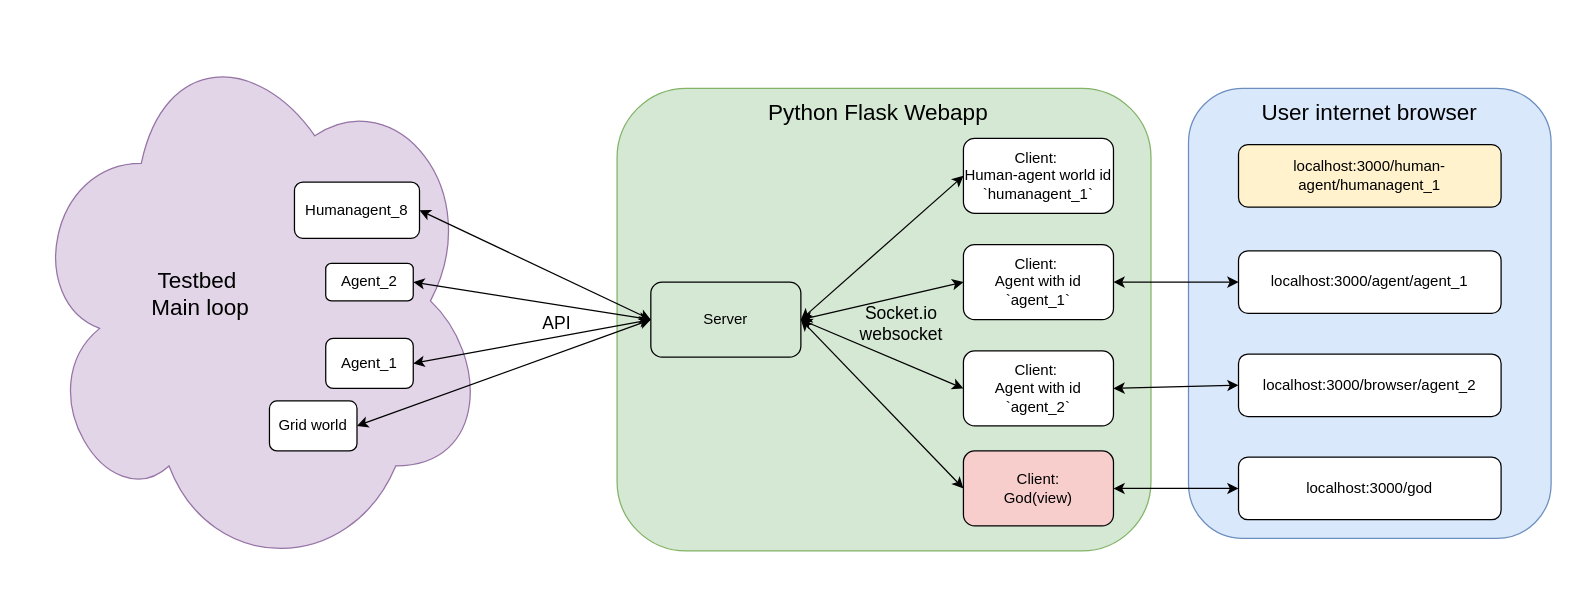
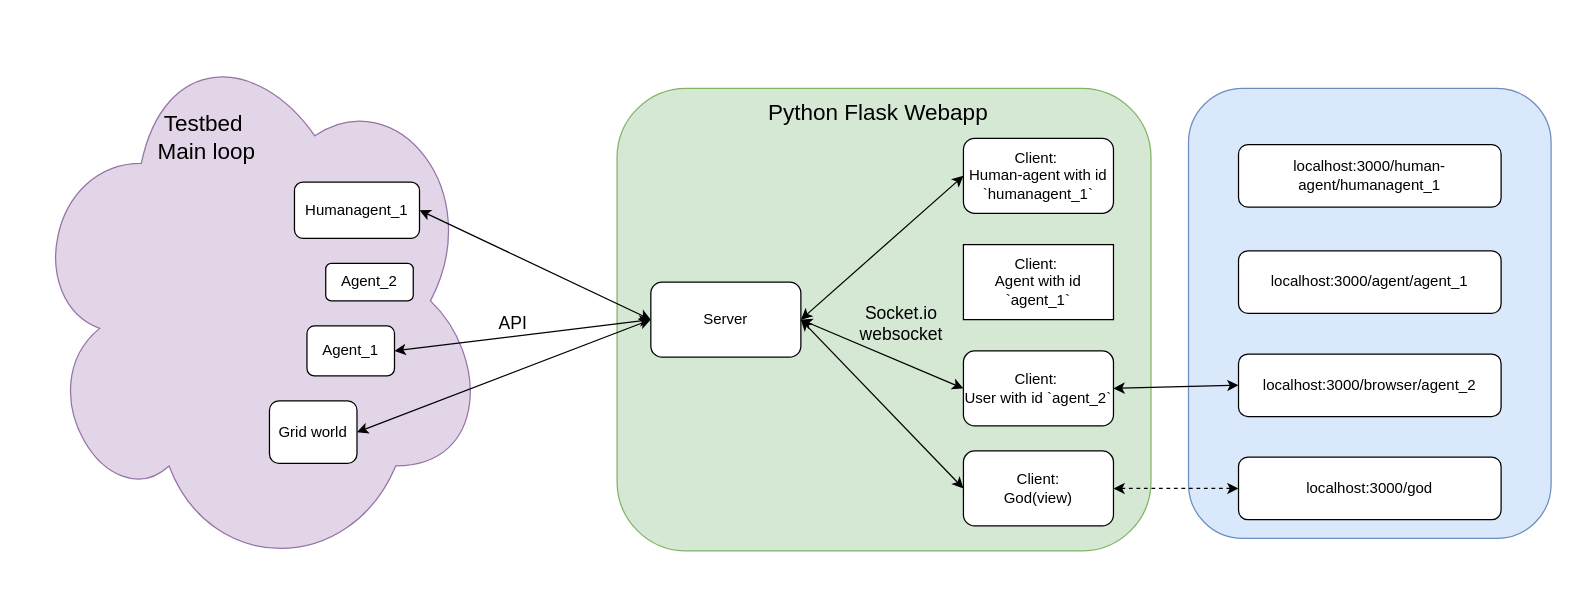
- <mxCell id="8" value="&lt;font style=&quot;font-size: 18px&quot;&gt;User internet browser&lt;/font&gt;" style="text;html=1;strokeColor=none;fillColor=none;align=center;verticalAlign=middle;whiteSpace=wrap;rounded=0;" vertex="1" parent="1"><mxGeometry x="1001" y="80" width="188" height="20" as="geometry" /></mxCell>
- <mxCell id="25" value="Client:&amp;nbsp;&lt;br&gt;Human-agent world id `humanagent_1`&lt;br&gt;" style="rounded=1;whiteSpace=wrap;html=1;" vertex="1" parent="1"><mxGeometry x="770" y="110" width="120" height="60" as="geometry" /></mxCell>
+ <mxCell id="25" value="Client:&amp;nbsp;&lt;br&gt;Human-agent with id `humanagent_1`&lt;br&gt;" style="rounded=1;whiteSpace=wrap;html=1;" vertex="1" parent="1"><mxGeometry x="770" y="110" width="120" height="60" as="geometry" /></mxCell>
- <mxCell id="23" value="localhost:3000/human-agent/humanagent_1" style="rounded=1;whiteSpace=wrap;html=1;fillColor=#fff2cc;" vertex="1" parent="1"><mxGeometry x="990" y="115" width="210" height="50" as="geometry" /></mxCell>
+ <mxCell id="23" value="localhost:3000/human-agent/humanagent_1" style="rounded=1;whiteSpace=wrap;html=1;" vertex="1" parent="1"><mxGeometry x="990" y="115" width="210" height="50" as="geometry" /></mxCell>
- <mxCell id="30" value="Humanagent_8" style="rounded=1;whiteSpace=wrap;html=1;" vertex="1" parent="1"><mxGeometry x="235" y="145" width="100" height="45" as="geometry" /></mxCell>
+ <mxCell id="30" value="Humanagent_1" style="rounded=1;whiteSpace=wrap;html=1;" vertex="1" parent="1"><mxGeometry x="235" y="145" width="100" height="45" as="geometry" /></mxCell>
- <mxCell id="24" value="Client:&amp;nbsp;&lt;br&gt;Agent with id `agent_1`&lt;br&gt;" style="rounded=1;whiteSpace=wrap;html=1;" vertex="1" parent="1"><mxGeometry x="770" y="195" width="120" height="60" as="geometry" /></mxCell>
+ <mxCell id="24" value="Client:&amp;nbsp;&lt;br&gt;Agent with id `agent_1`&lt;br&gt;" style="whiteSpace=wrap;html=1;rounded=0;" vertex="1" parent="1"><mxGeometry x="770" y="195" width="120" height="60" as="geometry" /></mxCell>
- <mxCell id="26" value="" style="endArrow=classic;startArrow=classic;html=1;entryX=1;entryY=0.5;entryDx=0;entryDy=0;" edge="1" parent="1" source="22" target="24"><mxGeometry width="50" height="50" relative="1" as="geometry"><mxPoint x="990" y="280" as="sourcePoint" /><mxPoint x="900" y="300" as="targetPoint" /></mxGeometry></mxCell>
- <mxCell id="33" value="&lt;font style=&quot;font-size: 18px&quot;&gt;Testbed&amp;nbsp;&lt;br&gt;Main loop&lt;/font&gt;&lt;br&gt;" style="text;html=1;strokeColor=none;fillColor=none;align=center;verticalAlign=middle;whiteSpace=wrap;rounded=0;" vertex="1" parent="1"><mxGeometry x="100" y="202.5" width="120" height="65" as="geometry" /></mxCell>
+ <mxCell id="33" value="&lt;font style=&quot;font-size: 18px&quot;&gt;Testbed&amp;nbsp;&lt;br&gt;Main loop&lt;/font&gt;&lt;br&gt;" style="text;html=1;strokeColor=none;fillColor=none;align=center;verticalAlign=middle;whiteSpace=wrap;rounded=0;" vertex="1" parent="1"><mxGeometry x="105" y="77.5" width="120" height="65" as="geometry" /></mxCell>
- <mxCell id="32" value="" style="endArrow=classic;startArrow=classic;html=1;entryX=1;entryY=0.5;entryDx=0;entryDy=0;exitX=0;exitY=0.5;exitDx=0;exitDy=0;" edge="1" parent="1" source="3" target="29"><mxGeometry width="50" height="50" relative="1" as="geometry"><mxPoint x="530" y="265" as="sourcePoint" /><mxPoint x="345" y="178" as="targetPoint" /></mxGeometry></mxCell>
- <mxCell id="27" value="" style="endArrow=classic;startArrow=classic;html=1;exitX=1;exitY=0.5;exitDx=0;exitDy=0;entryX=0;entryY=0.5;entryDx=0;entryDy=0;" edge="1" parent="1" source="3" target="24"><mxGeometry width="50" height="50" relative="1" as="geometry"><mxPoint x="650" y="265" as="sourcePoint" /><mxPoint x="780" y="380" as="targetPoint" /></mxGeometry></mxCell>
- <mxCell id="3" value="Server" style="rounded=1;whiteSpace=wrap;html=1;fillColor=#d5e8d4;" vertex="1" parent="1"><mxGeometry x="520" y="225" width="120" height="60" as="geometry" /></mxCell>
+ <mxCell id="3" value="Server" style="rounded=1;whiteSpace=wrap;html=1;" vertex="1" parent="1"><mxGeometry x="520" y="225" width="120" height="60" as="geometry" /></mxCell>
- <mxCell id="21" value="&lt;font style=&quot;font-size: 14px&quot;&gt;API&lt;/font&gt;" style="text;html=1;strokeColor=none;fillColor=none;align=center;verticalAlign=middle;whiteSpace=wrap;rounded=0;" vertex="1" parent="1"><mxGeometry x="425" y="247.5" width="40" height="20" as="geometry" /></mxCell>
+ <mxCell id="21" value="&lt;font style=&quot;font-size: 14px&quot;&gt;API&lt;/font&gt;" style="text;html=1;strokeColor=none;fillColor=none;align=center;verticalAlign=middle;whiteSpace=wrap;rounded=0;" vertex="1" parent="1"><mxGeometry x="390" y="247.5" width="40" height="20" as="geometry" /></mxCell>
- <mxCell id="17" value="Agent_1" style="rounded=1;whiteSpace=wrap;html=1;" vertex="1" parent="1"><mxGeometry x="260" y="270" width="70" height="40" as="geometry" /></mxCell>
+ <mxCell id="17" value="Agent_1" style="rounded=1;whiteSpace=wrap;html=1;" vertex="1" parent="1"><mxGeometry x="245" y="260" width="70" height="40" as="geometry" /></mxCell>
- <mxCell id="4" value="Client:&amp;nbsp;&lt;br&gt;Agent with id `agent_2`&lt;br&gt;" style="rounded=1;whiteSpace=wrap;html=1;" vertex="1" parent="1"><mxGeometry x="770" y="280" width="120" height="60" as="geometry" /></mxCell>
+ <mxCell id="4" value="Client:&amp;nbsp;&lt;br&gt;User with id `agent_2`&lt;br&gt;" style="rounded=1;whiteSpace=wrap;html=1;" vertex="1" parent="1"><mxGeometry x="770" y="280" width="120" height="60" as="geometry" /></mxCell>
- <mxCell id="18" value="Grid world&lt;br&gt;" style="rounded=1;whiteSpace=wrap;html=1;" vertex="1" parent="1"><mxGeometry x="215" y="320" width="70" height="40" as="geometry" /></mxCell>
+ <mxCell id="18" value="Grid world&lt;br&gt;" style="rounded=1;whiteSpace=wrap;html=1;" vertex="1" parent="1"><mxGeometry x="215" y="320" width="70" height="50" as="geometry" /></mxCell>
- <mxCell id="5" value="Client:&lt;br&gt;God(view)&lt;br&gt;" style="rounded=1;whiteSpace=wrap;html=1;fillColor=#f8cecc;" vertex="1" parent="1"><mxGeometry x="770" y="360" width="120" height="60" as="geometry" /></mxCell>
+ <mxCell id="5" value="Client:&lt;br&gt;God(view)&lt;br&gt;" style="rounded=1;whiteSpace=wrap;html=1;" vertex="1" parent="1"><mxGeometry x="770" y="360" width="120" height="60" as="geometry" /></mxCell>
- <mxCell id="11" value="" style="endArrow=classic;startArrow=classic;html=1;exitX=1;exitY=0.5;exitDx=0;exitDy=0;entryX=0;entryY=0.5;entryDx=0;entryDy=0;" edge="1" parent="1" source="5" target="9"><mxGeometry width="50" height="50" relative="1" as="geometry"><mxPoint x="930" y="360" as="sourcePoint" /><mxPoint x="980" y="310" as="targetPoint" /></mxGeometry></mxCell>
+ <mxCell id="11" value="" style="endArrow=classic;startArrow=classic;html=1;exitX=1;exitY=0.5;exitDx=0;exitDy=0;entryX=0;entryY=0.5;entryDx=0;entryDy=0;dashed=1;" edge="1" parent="1" source="5" target="9"><mxGeometry width="50" height="50" relative="1" as="geometry"><mxPoint x="930" y="360" as="sourcePoint" /><mxPoint x="980" y="310" as="targetPoint" /></mxGeometry></mxCell>
